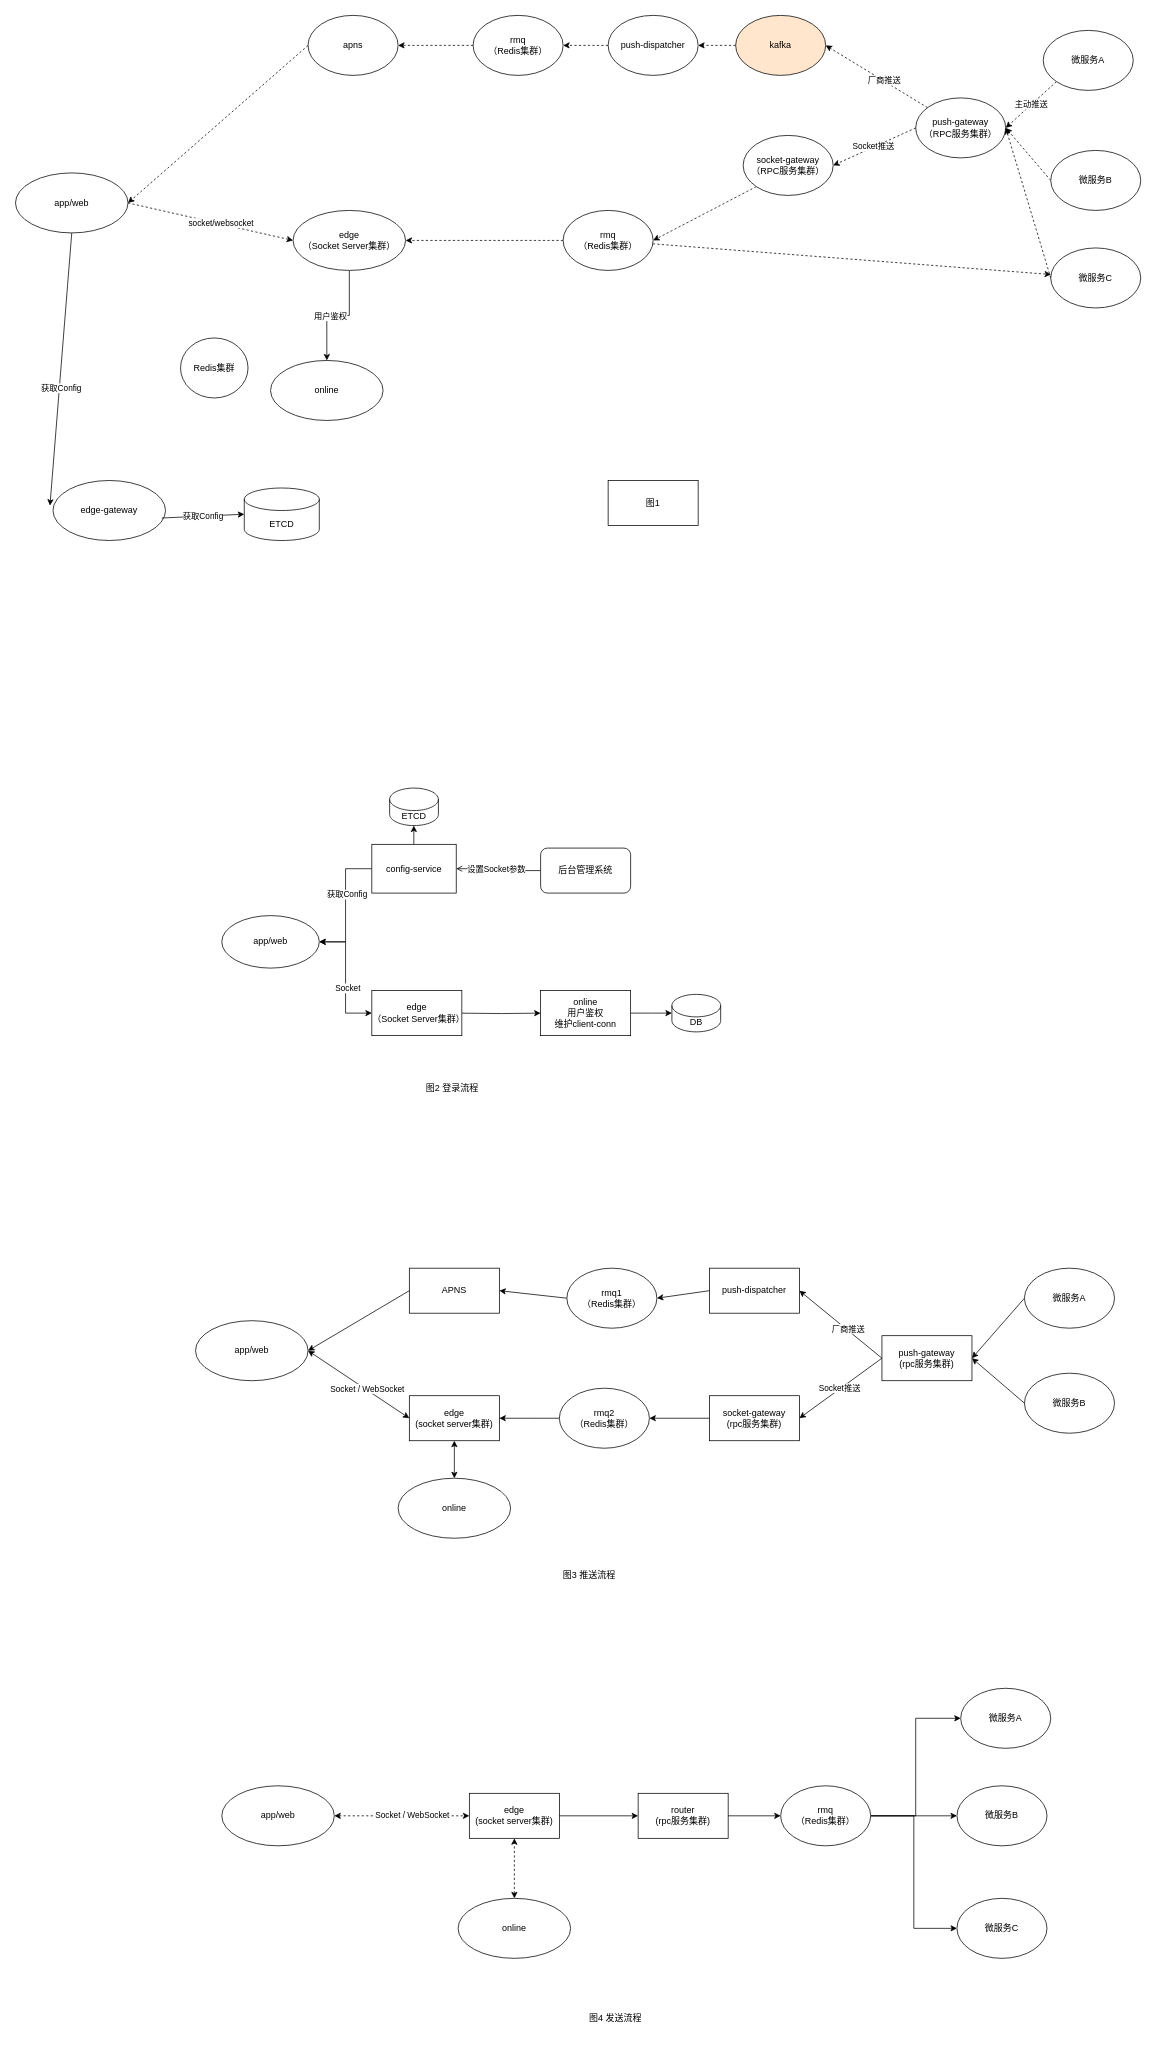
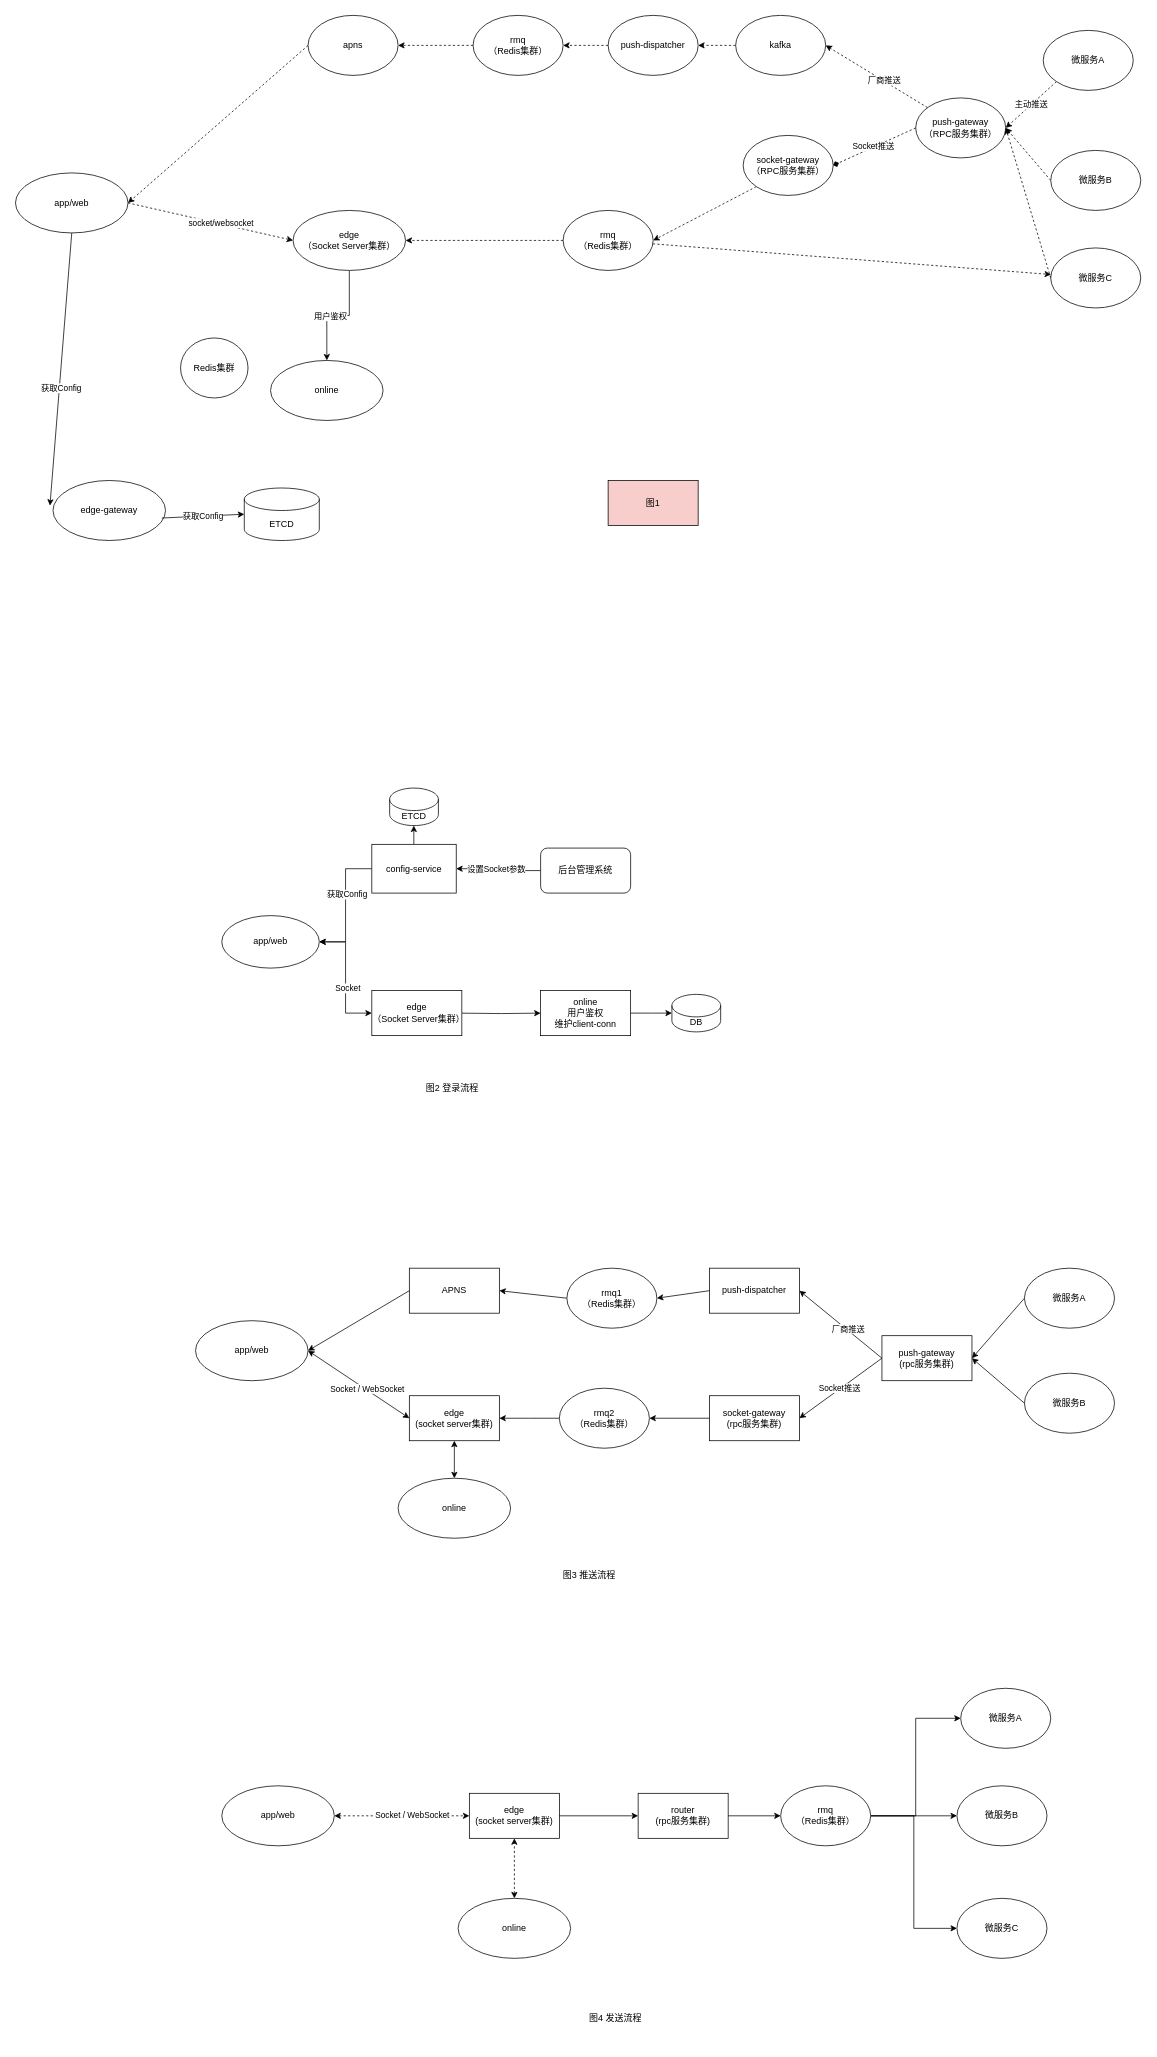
- <mxCell id="33" value="kafka" style="ellipse;whiteSpace=wrap;html=1;fillColor=#ffe6cc;" parent="1" vertex="1"><mxGeometry x="980" y="20" width="120" height="80" as="geometry" /></mxCell>
+ <mxCell id="33" value="kafka" style="ellipse;whiteSpace=wrap;html=1;" parent="1" vertex="1"><mxGeometry x="980" y="20" width="120" height="80" as="geometry" /></mxCell>
- <mxCell id="19" value="Socket推送&amp;nbsp;" style="edgeStyle=none;rounded=0;orthogonalLoop=1;jettySize=auto;html=1;exitX=0;exitY=0.5;exitDx=0;exitDy=0;entryX=1;entryY=0.5;entryDx=0;entryDy=0;dashed=1;" parent="1" source="22" target="15" edge="1"><mxGeometry relative="1" as="geometry" /></mxCell>
+ <mxCell id="19" value="Socket推送&amp;nbsp;" style="edgeStyle=none;rounded=0;orthogonalLoop=1;jettySize=auto;html=1;exitX=0;exitY=0.5;exitDx=0;exitDy=0;entryX=1;entryY=0.5;entryDx=0;entryDy=0;dashed=1;endArrow=diamond;" parent="1" source="22" target="15" edge="1"><mxGeometry relative="1" as="geometry" /></mxCell>
- <mxCell id="38" value="图1" style="rounded=0;whiteSpace=wrap;html=1;" parent="1" vertex="1"><mxGeometry x="810" y="640" width="120" height="60" as="geometry" /></mxCell>
+ <mxCell id="38" value="图1" style="rounded=0;whiteSpace=wrap;html=1;fillColor=#f8cecc;" parent="1" vertex="1"><mxGeometry x="810" y="640" width="120" height="60" as="geometry" /></mxCell>
- <mxCell id="80" style="edgeStyle=orthogonalEdgeStyle;rounded=0;orthogonalLoop=1;jettySize=auto;html=1;entryX=1;entryY=0.5;entryDx=0;entryDy=0;endArrow=open;" parent="1" source="82" target="87" edge="1"><mxGeometry relative="1" as="geometry"><mxPoint x="650" y="1160" as="targetPoint" /></mxGeometry></mxCell>
+ <mxCell id="80" style="edgeStyle=orthogonalEdgeStyle;rounded=0;orthogonalLoop=1;jettySize=auto;html=1;entryX=1;entryY=0.5;entryDx=0;entryDy=0;" parent="1" source="82" target="87" edge="1"><mxGeometry relative="1" as="geometry"><mxPoint x="650" y="1160" as="targetPoint" /></mxGeometry></mxCell>
